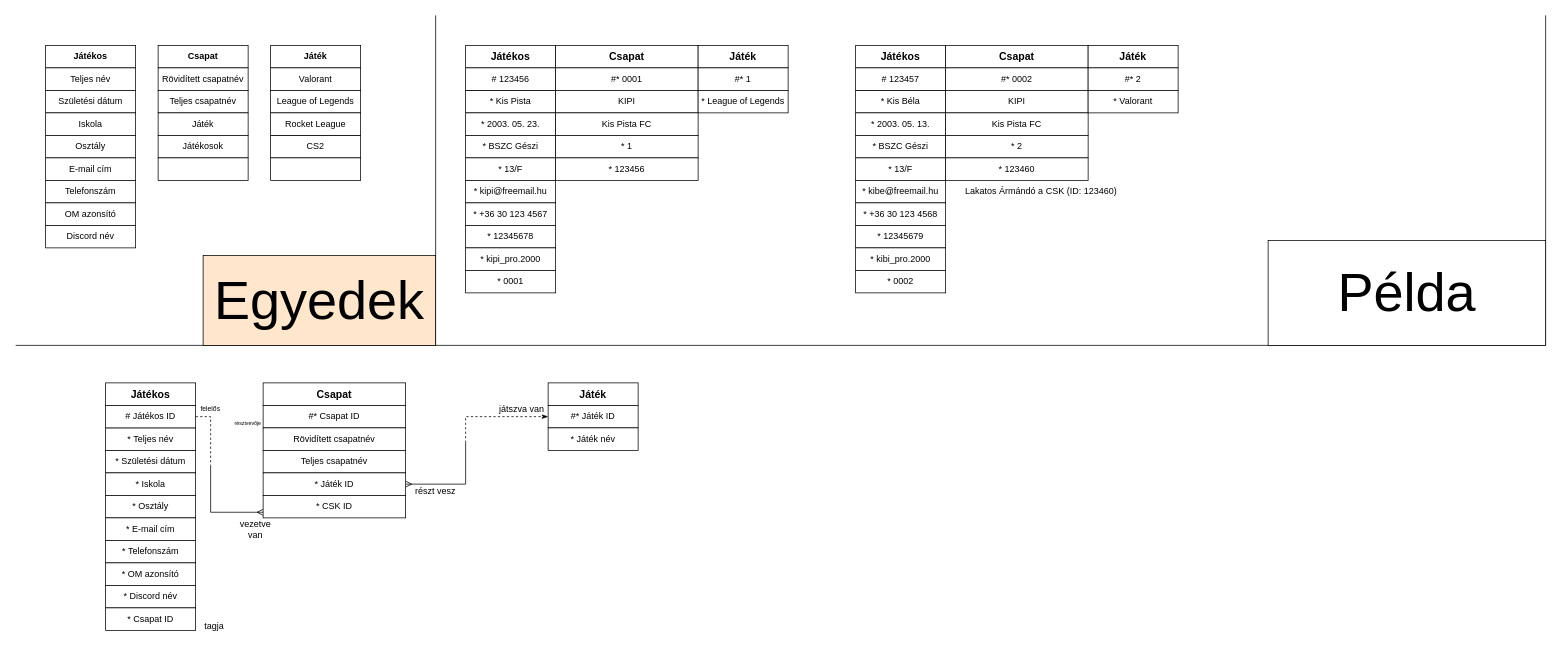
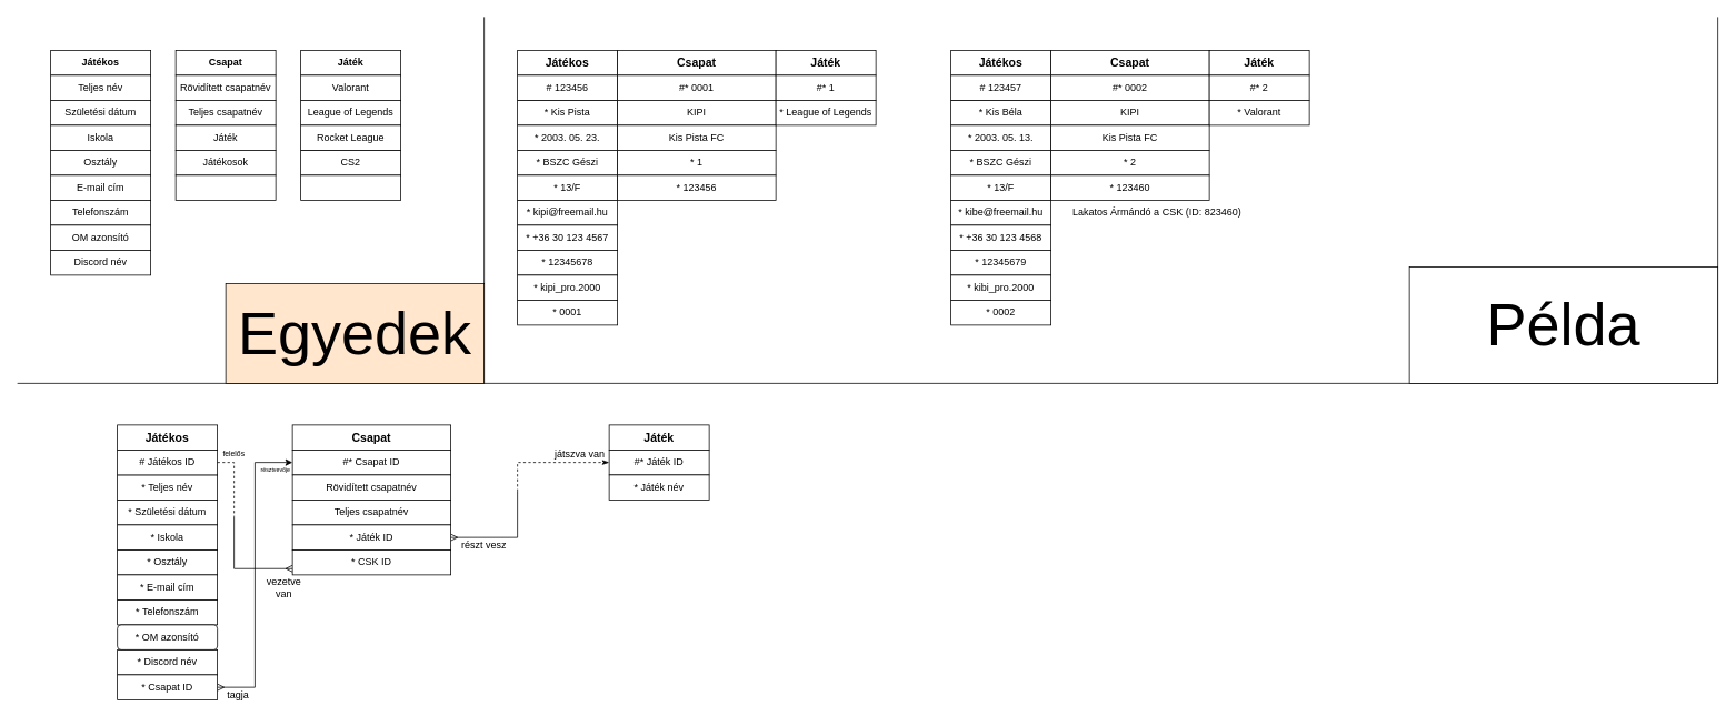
- <mxCell id="92" value="Lakatos Ármándó a CSK (ID: 123460)" style="text;html=1;align=center;verticalAlign=middle;whiteSpace=wrap;rounded=0;" vertex="1" parent="1"><mxGeometry x="1260" y="240" width="255" height="30" as="geometry" /></mxCell>
+ <mxCell id="92" value="Lakatos Ármándó a CSK (ID: 823460)" style="text;html=1;align=center;verticalAlign=middle;whiteSpace=wrap;rounded=0;" vertex="1" parent="1"><mxGeometry x="1260" y="240" width="255" height="30" as="geometry" /></mxCell>
+ <mxCell id="46" style="edgeStyle=orthogonalEdgeStyle;rounded=0;orthogonalLoop=1;jettySize=auto;html=1;entryX=0;entryY=0.5;entryDx=0;entryDy=0;startArrow=ERmany;startFill=0;" edge="1" parent="1" source="47" target="27"><mxGeometry relative="1" as="geometry" /></mxCell>
- <mxCell id="35" value="* OM azonsító" style="rounded=0;whiteSpace=wrap;html=1;" vertex="1" parent="1"><mxGeometry x="140" y="750" width="120" height="30" as="geometry" /></mxCell>
+ <mxCell id="35" value="* OM azonsító" style="whiteSpace=wrap;html=1;rounded=1;" vertex="1" parent="1"><mxGeometry x="140" y="750" width="120" height="30" as="geometry" /></mxCell>
